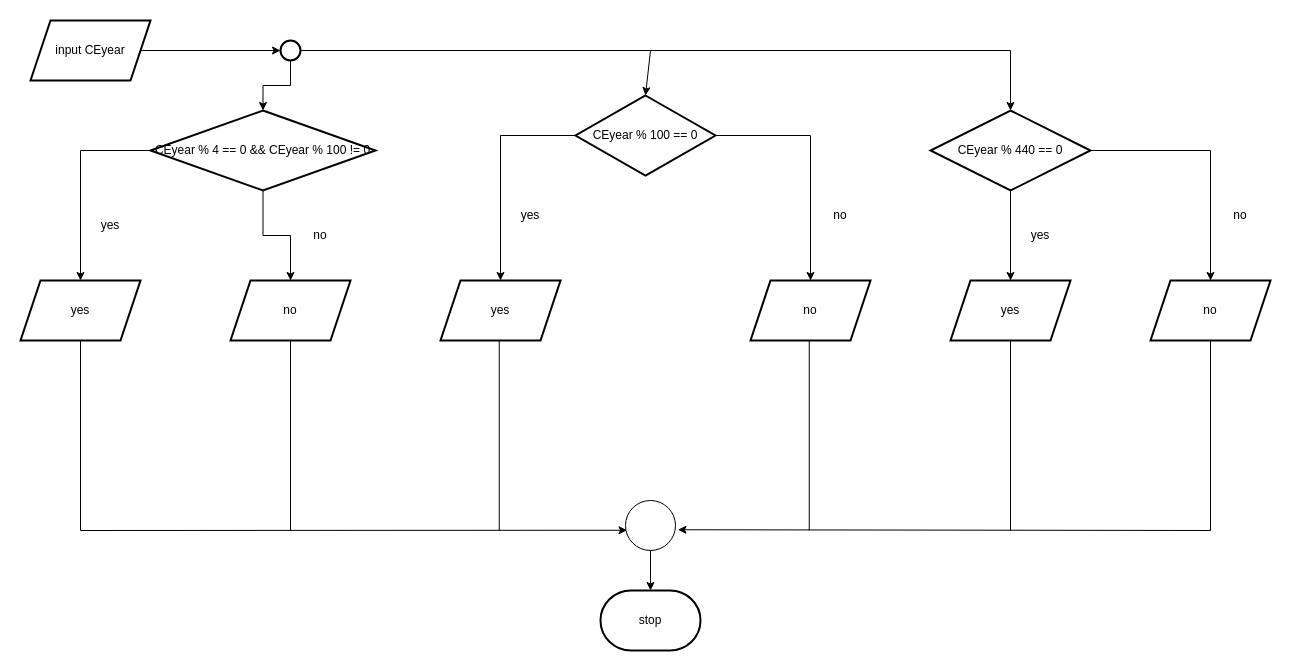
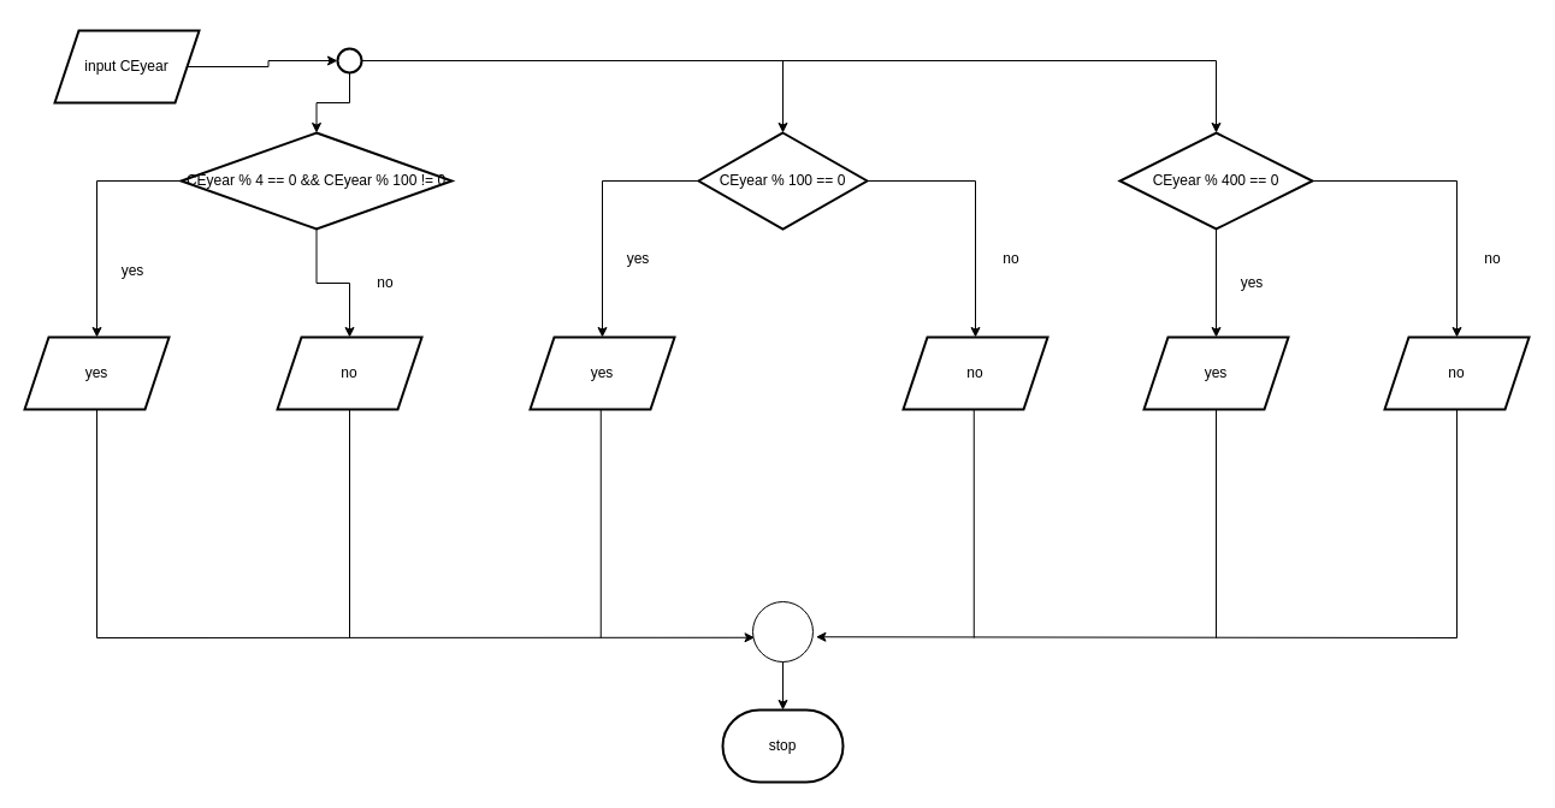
- <mxCell id="3" value="input CEyear" style="shape=parallelogram;perimeter=parallelogramPerimeter;whiteSpace=wrap;html=1;fixedSize=1;strokeWidth=2;" vertex="1" parent="1"><mxGeometry x="30" y="20" width="120" height="60" as="geometry" /></mxCell>
+ <mxCell id="3" value="input CEyear" style="shape=parallelogram;perimeter=parallelogramPerimeter;whiteSpace=wrap;html=1;fixedSize=1;strokeWidth=2;" vertex="1" parent="1"><mxGeometry x="45" y="25" width="120" height="60" as="geometry" /></mxCell>
- <mxCell id="11" value="CEyear % 100 == 0" style="rhombus;whiteSpace=wrap;html=1;strokeWidth=2;" vertex="1" parent="1"><mxGeometry x="575" y="95" width="140" height="80" as="geometry" /></mxCell>
+ <mxCell id="11" value="CEyear % 100 == 0" style="rhombus;whiteSpace=wrap;html=1;strokeWidth=2;" vertex="1" parent="1"><mxGeometry x="580" y="110" width="140" height="80" as="geometry" /></mxCell>
- <mxCell id="14" value="CEyear % 440 == 0" style="rhombus;whiteSpace=wrap;html=1;strokeWidth=2;" vertex="1" parent="1"><mxGeometry x="930" y="110" width="160" height="80" as="geometry" /></mxCell>
+ <mxCell id="14" value="CEyear % 400 == 0" style="rhombus;whiteSpace=wrap;html=1;strokeWidth=2;" vertex="1" parent="1"><mxGeometry x="930" y="110" width="160" height="80" as="geometry" /></mxCell>
